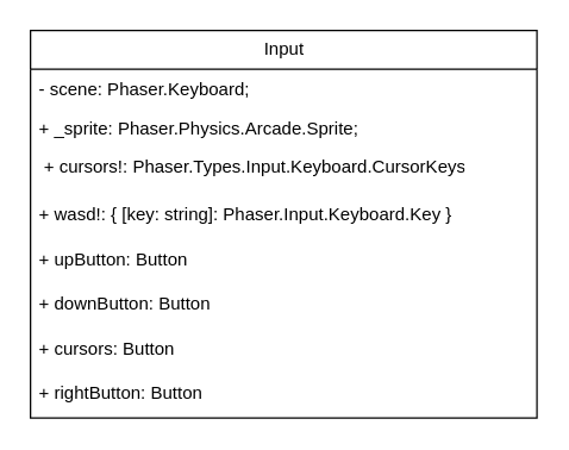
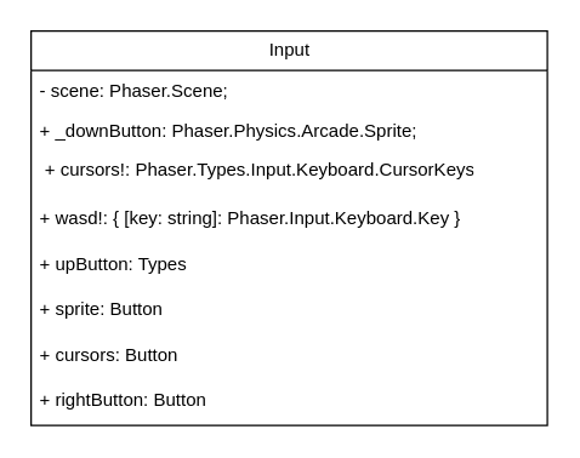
- <mxCell id="3" value="- scene: Phaser.Keyboard;" style="text;strokeColor=none;fillColor=none;align=left;verticalAlign=top;spacingLeft=4;spacingRight=4;overflow=hidden;rotatable=0;points=[[0,0.5],[1,0.5]];portConstraint=eastwest;whiteSpace=wrap;html=1;" vertex="1" parent="2"><mxGeometry y="26" width="340" height="26" as="geometry" /></mxCell>
+ <mxCell id="3" value="- scene: Phaser.Scene;" style="text;strokeColor=none;fillColor=none;align=left;verticalAlign=top;spacingLeft=4;spacingRight=4;overflow=hidden;rotatable=0;points=[[0,0.5],[1,0.5]];portConstraint=eastwest;whiteSpace=wrap;html=1;" vertex="1" parent="2"><mxGeometry y="26" width="340" height="26" as="geometry" /></mxCell>
- <mxCell id="4" value="+&amp;nbsp;_sprite: Phaser.Physics.Arcade.Sprite;" style="text;strokeColor=none;fillColor=none;align=left;verticalAlign=top;spacingLeft=4;spacingRight=4;overflow=hidden;rotatable=0;points=[[0,0.5],[1,0.5]];portConstraint=eastwest;whiteSpace=wrap;html=1;" vertex="1" parent="2"><mxGeometry y="52" width="340" height="26" as="geometry" /></mxCell>
+ <mxCell id="4" value="+&amp;nbsp;_downButton: Phaser.Physics.Arcade.Sprite;" style="text;strokeColor=none;fillColor=none;align=left;verticalAlign=top;spacingLeft=4;spacingRight=4;overflow=hidden;rotatable=0;points=[[0,0.5],[1,0.5]];portConstraint=eastwest;whiteSpace=wrap;html=1;" vertex="1" parent="2"><mxGeometry y="52" width="340" height="26" as="geometry" /></mxCell>
- <mxCell id="7" value="+ upButton: Button" style="text;strokeColor=none;fillColor=none;align=left;verticalAlign=top;spacingLeft=4;spacingRight=4;overflow=hidden;rotatable=0;points=[[0,0.5],[1,0.5]];portConstraint=eastwest;whiteSpace=wrap;html=1;" vertex="1" parent="2"><mxGeometry y="140" width="340" height="30" as="geometry" /></mxCell>
+ <mxCell id="7" value="+ upButton: Types" style="text;strokeColor=none;fillColor=none;align=left;verticalAlign=top;spacingLeft=4;spacingRight=4;overflow=hidden;rotatable=0;points=[[0,0.5],[1,0.5]];portConstraint=eastwest;whiteSpace=wrap;html=1;" vertex="1" parent="2"><mxGeometry y="140" width="340" height="30" as="geometry" /></mxCell>
- <mxCell id="8" value="+ downButton: Button" style="text;strokeColor=none;fillColor=none;align=left;verticalAlign=top;spacingLeft=4;spacingRight=4;overflow=hidden;rotatable=0;points=[[0,0.5],[1,0.5]];portConstraint=eastwest;whiteSpace=wrap;html=1;" vertex="1" parent="2"><mxGeometry y="170" width="340" height="30" as="geometry" /></mxCell>
+ <mxCell id="8" value="+ sprite: Button" style="text;strokeColor=none;fillColor=none;align=left;verticalAlign=top;spacingLeft=4;spacingRight=4;overflow=hidden;rotatable=0;points=[[0,0.5],[1,0.5]];portConstraint=eastwest;whiteSpace=wrap;html=1;" vertex="1" parent="2"><mxGeometry y="170" width="340" height="30" as="geometry" /></mxCell>
